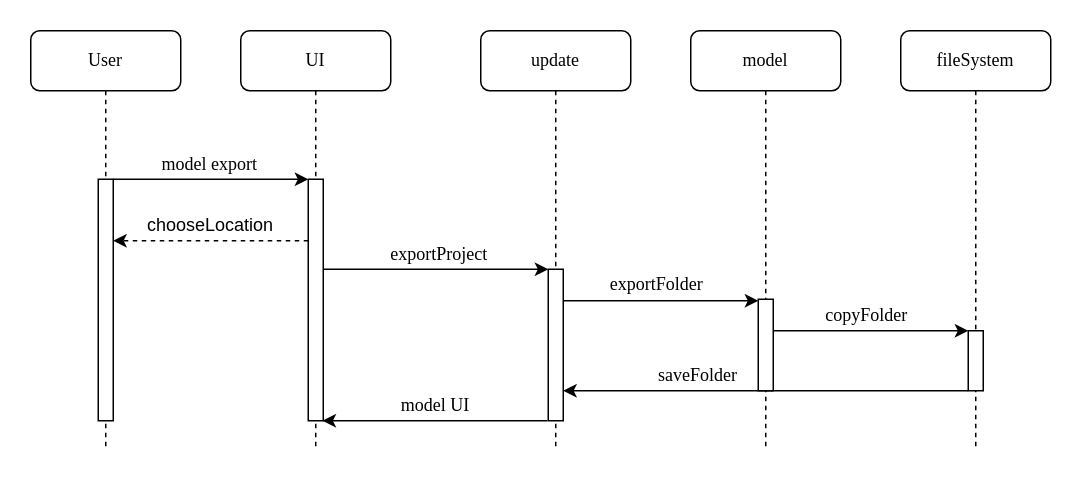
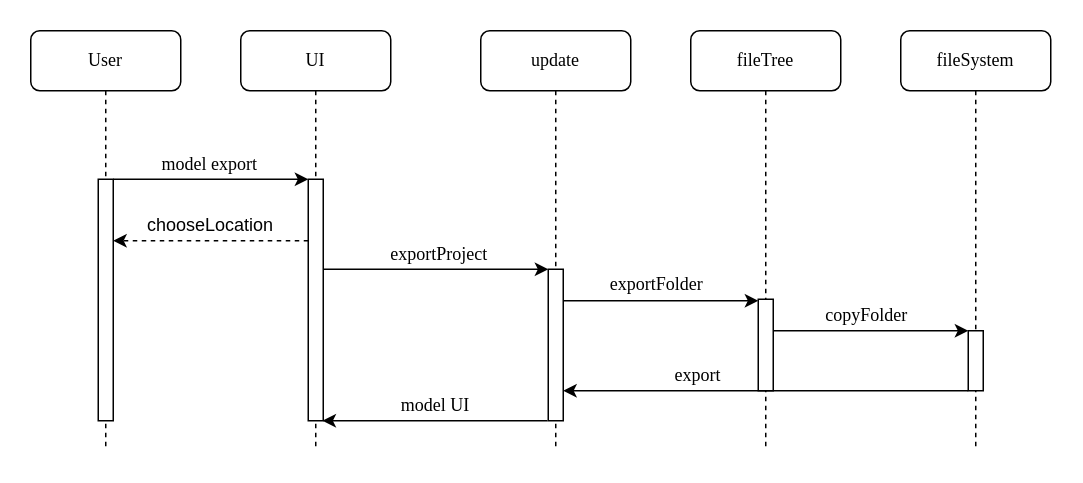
- <mxCell id="6" value="model" style="shape=umlLifeline;perimeter=lifelinePerimeter;whiteSpace=wrap;html=1;container=1;collapsible=0;recursiveResize=0;outlineConnect=0;rounded=1;shadow=0;comic=0;labelBackgroundColor=none;strokeWidth=1;fontFamily=Verdana;fontSize=12;align=center;" parent="1" vertex="1"><mxGeometry x="460" y="20" width="100" height="280" as="geometry" /></mxCell>
+ <mxCell id="6" value="fileTree" style="shape=umlLifeline;perimeter=lifelinePerimeter;whiteSpace=wrap;html=1;container=1;collapsible=0;recursiveResize=0;outlineConnect=0;rounded=1;shadow=0;comic=0;labelBackgroundColor=none;strokeWidth=1;fontFamily=Verdana;fontSize=12;align=center;" parent="1" vertex="1"><mxGeometry x="460" y="20" width="100" height="280" as="geometry" /></mxCell>
- <mxCell id="22" value="saveFolder" style="text;html=1;strokeColor=none;fillColor=none;align=center;verticalAlign=middle;whiteSpace=wrap;rounded=0;fontFamily=Verdana;" parent="1" vertex="1"><mxGeometry x="430" y="240" width="70" height="20" as="geometry" /></mxCell>
+ <mxCell id="22" value="export" style="text;html=1;strokeColor=none;fillColor=none;align=center;verticalAlign=middle;whiteSpace=wrap;rounded=0;fontFamily=Verdana;" parent="1" vertex="1"><mxGeometry x="430" y="240" width="70" height="20" as="geometry" /></mxCell>
